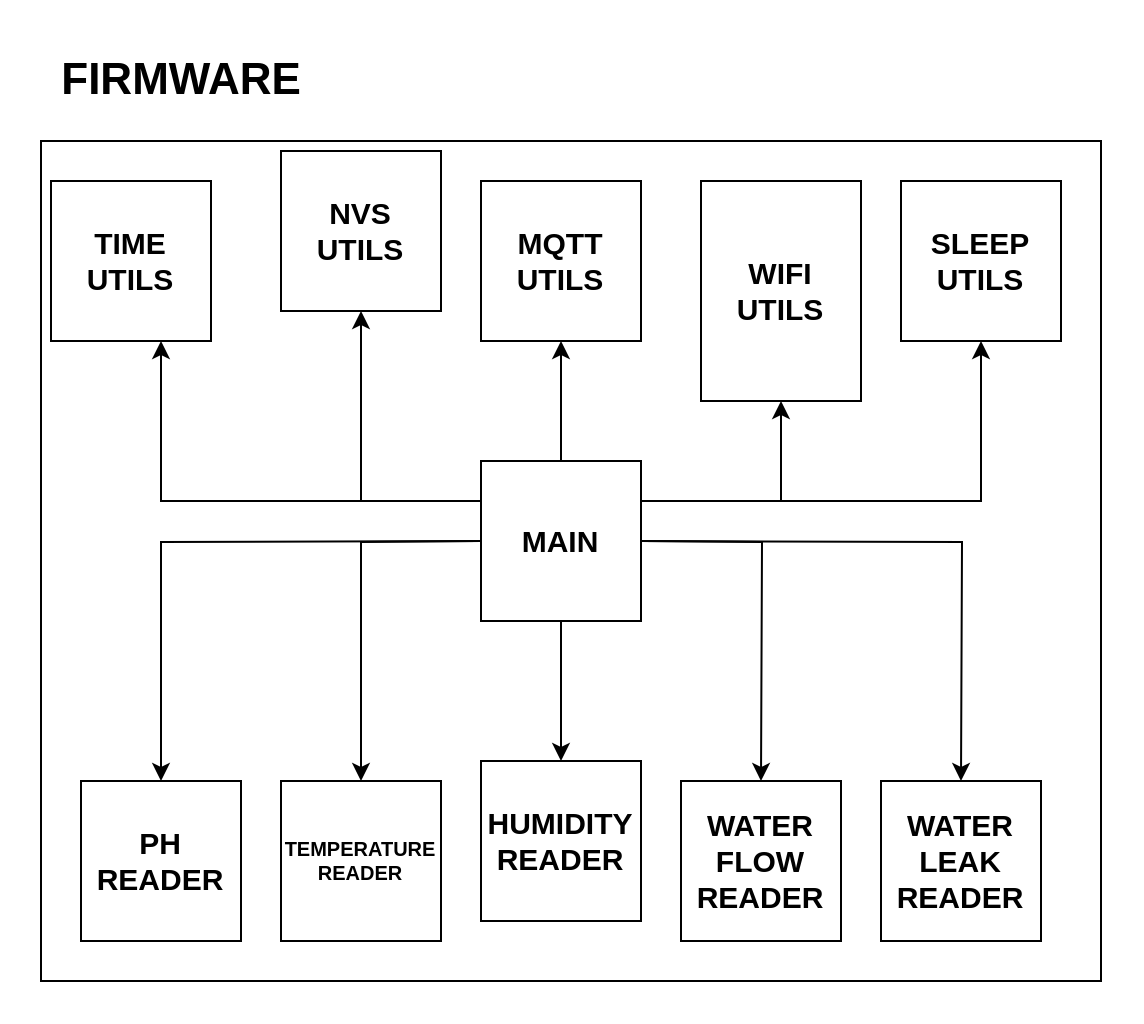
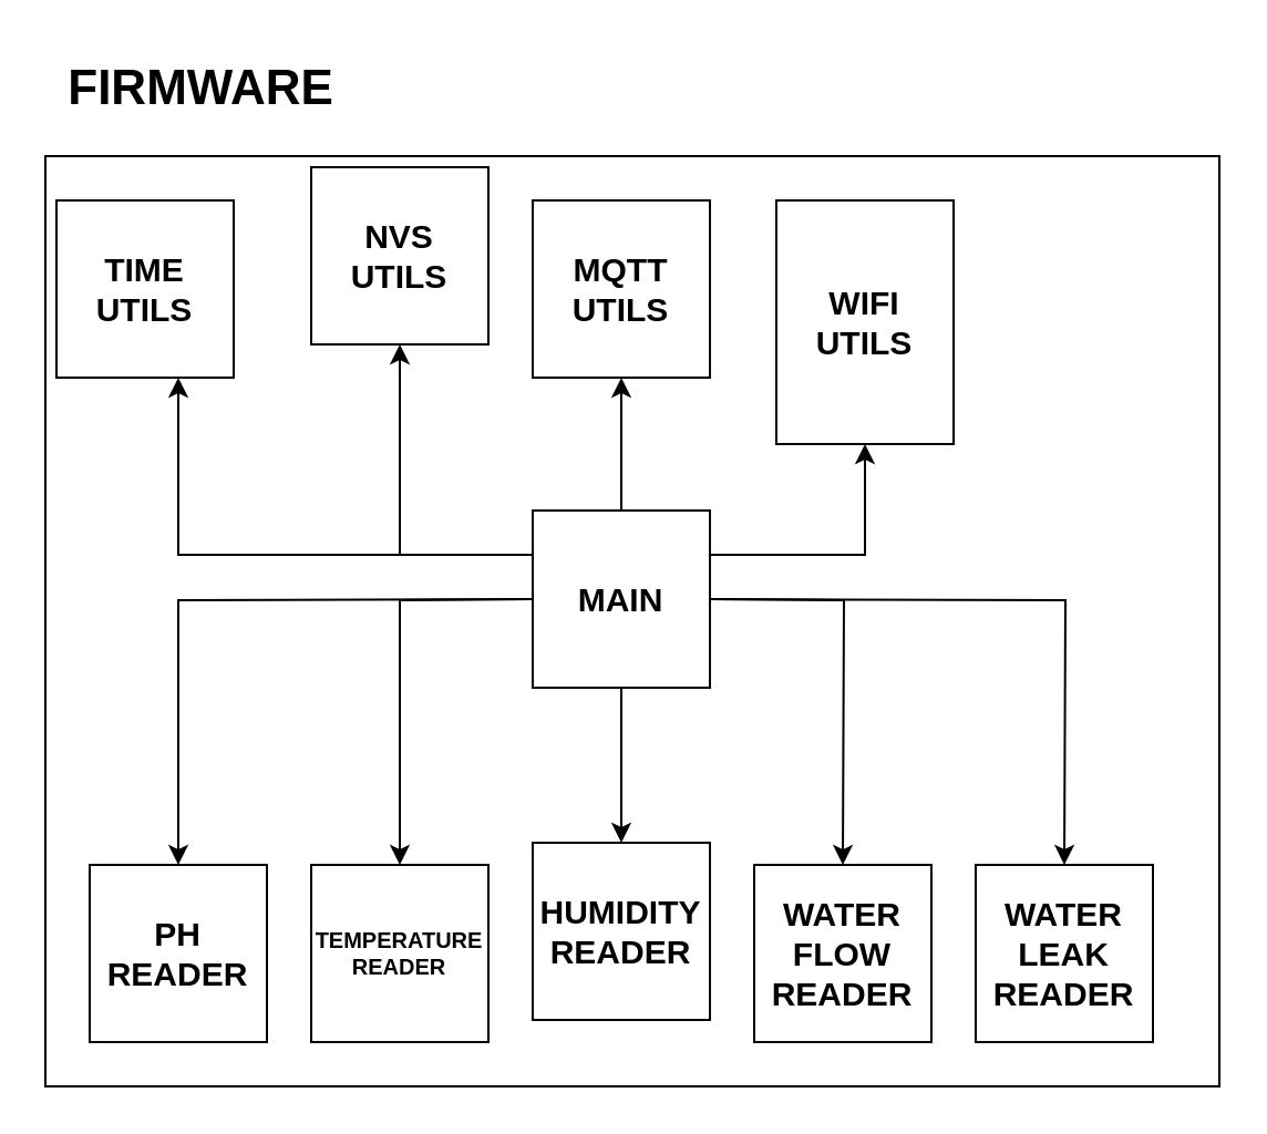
- <mxCell id="23" value="SLEEP&lt;br&gt;UTILS" style="whiteSpace=wrap;html=1;aspect=fixed;fontStyle=1;fontSize=15;" parent="1" vertex="1"><mxGeometry x="450" y="90" width="80" height="80" as="geometry" /></mxCell>
- <mxCell id="12" style="edgeStyle=orthogonalEdgeStyle;rounded=0;orthogonalLoop=1;jettySize=auto;html=1;" parent="1" source="13" target="23" edge="1"><mxGeometry relative="1" as="geometry"><Array as="points"><mxPoint x="490" y="250" /></Array></mxGeometry></mxCell>
